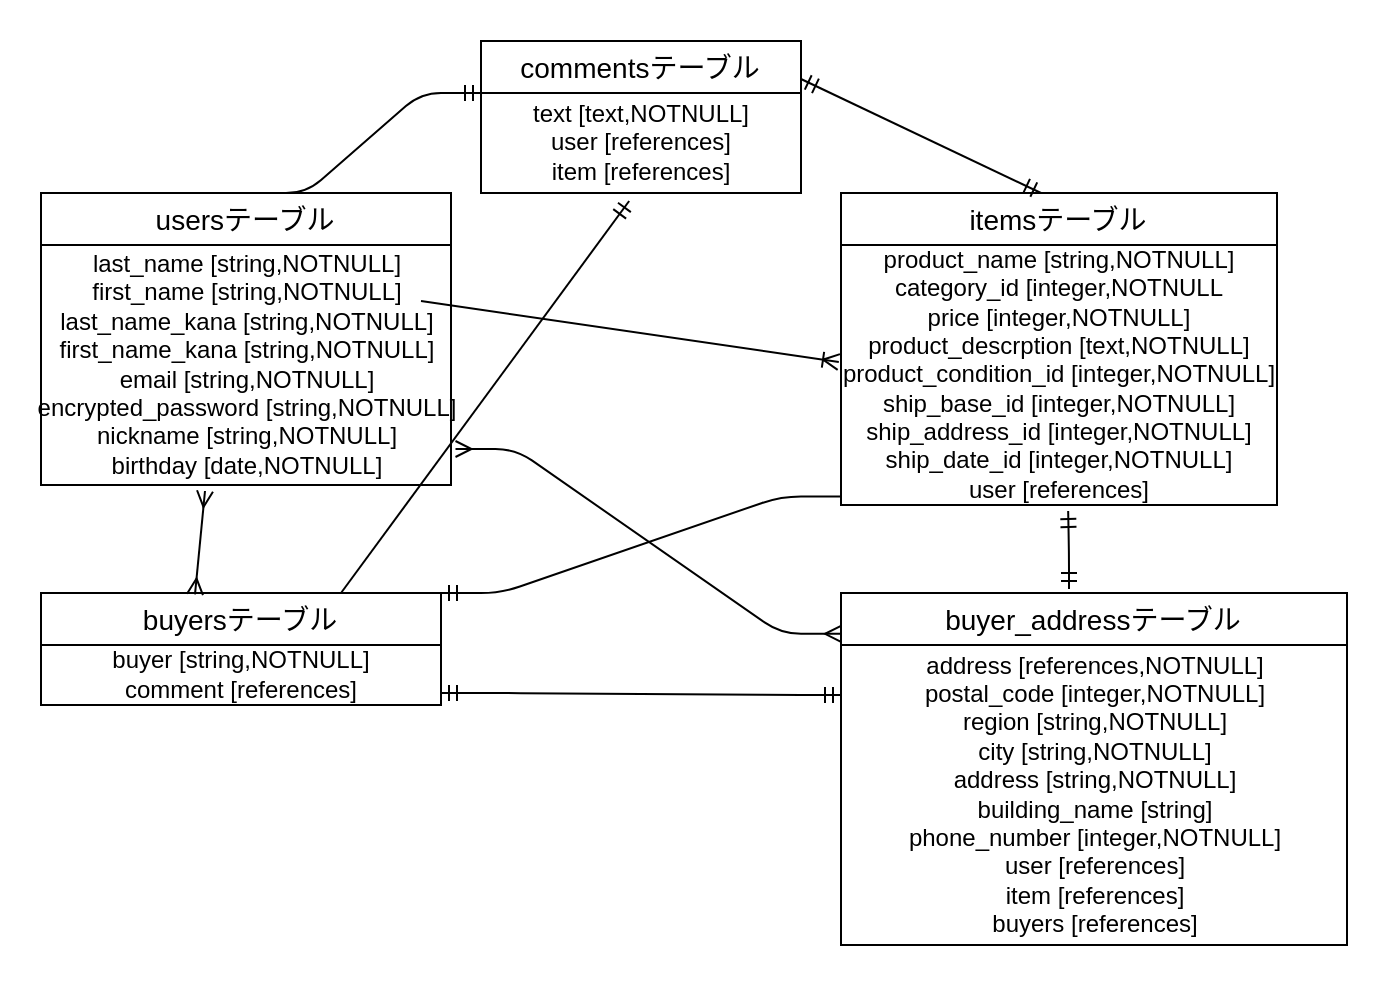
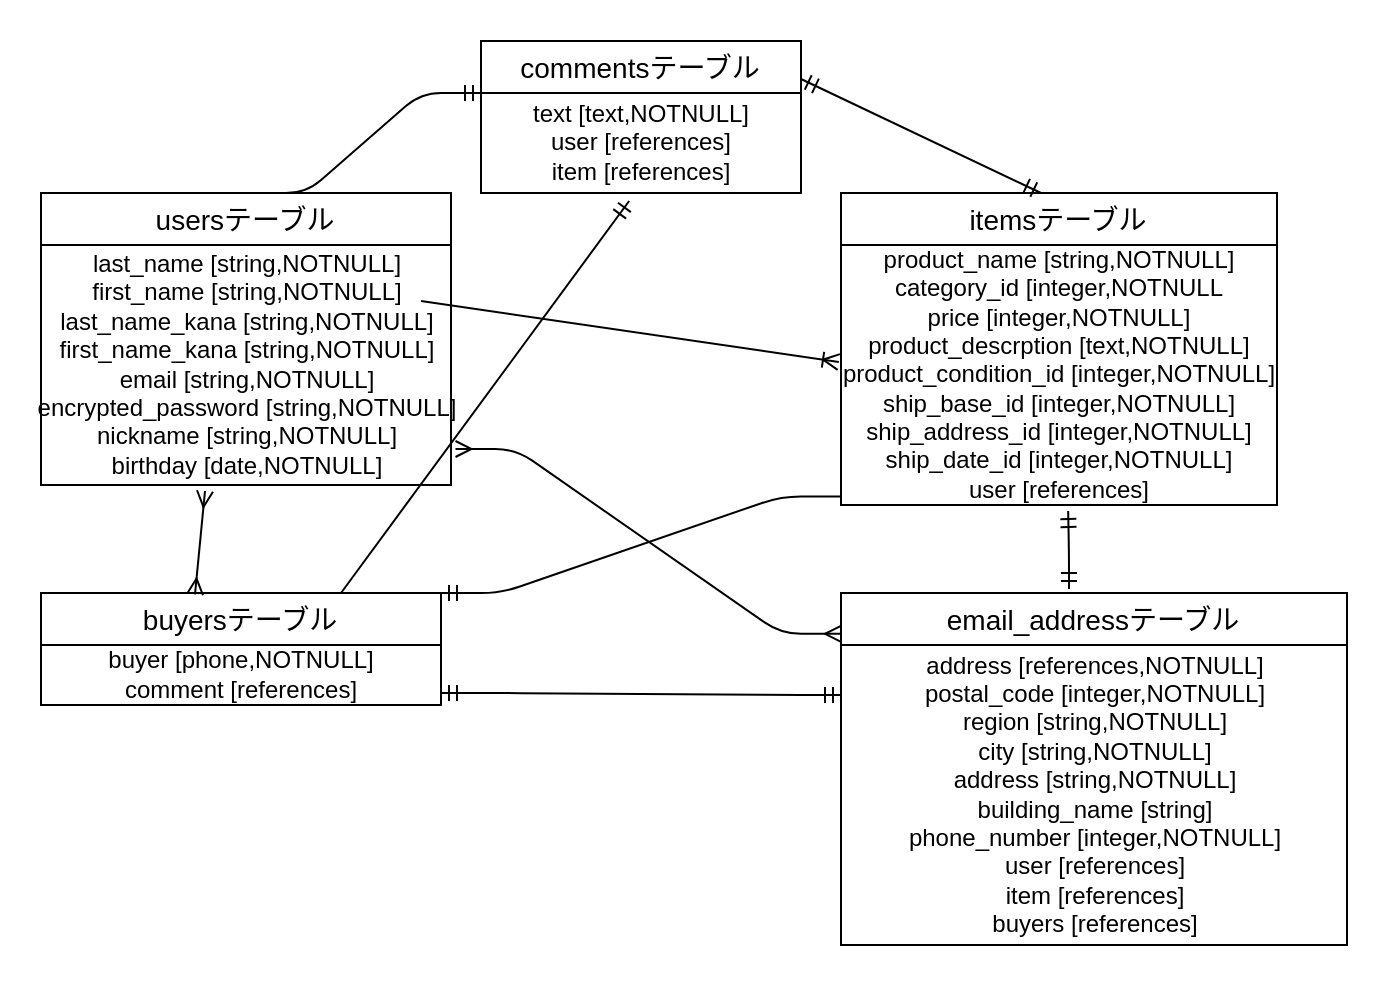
- <mxCell id="10" value="buyer_addressテーブル" style="swimlane;fontStyle=0;childLayout=stackLayout;horizontal=1;startSize=26;horizontalStack=0;resizeParent=1;resizeParentMax=0;resizeLast=0;collapsible=1;marginBottom=0;align=center;fontSize=14;" parent="1" vertex="1"><mxGeometry x="420" y="296" width="253" height="176" as="geometry" /></mxCell>
+ <mxCell id="10" value="email_addressテーブル" style="swimlane;fontStyle=0;childLayout=stackLayout;horizontal=1;startSize=26;horizontalStack=0;resizeParent=1;resizeParentMax=0;resizeLast=0;collapsible=1;marginBottom=0;align=center;fontSize=14;" parent="1" vertex="1"><mxGeometry x="420" y="296" width="253" height="176" as="geometry" /></mxCell>
- <mxCell id="9" value="buyer [string,NOTNULL]&lt;br&gt;comment [references]" style="text;html=1;align=center;verticalAlign=middle;resizable=0;points=[];autosize=1;" parent="8" vertex="1"><mxGeometry y="26" width="200" height="30" as="geometry" /></mxCell>
+ <mxCell id="9" value="buyer [phone,NOTNULL]&lt;br&gt;comment [references]" style="text;html=1;align=center;verticalAlign=middle;resizable=0;points=[];autosize=1;" parent="8" vertex="1"><mxGeometry y="26" width="200" height="30" as="geometry" /></mxCell>
